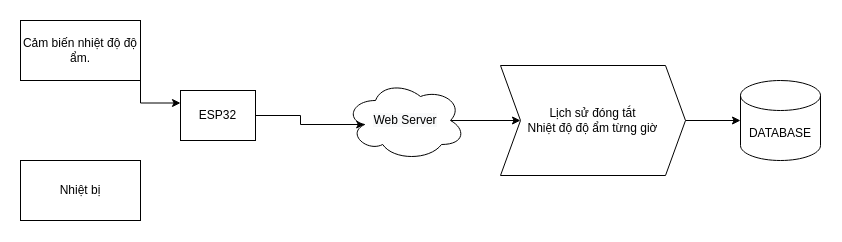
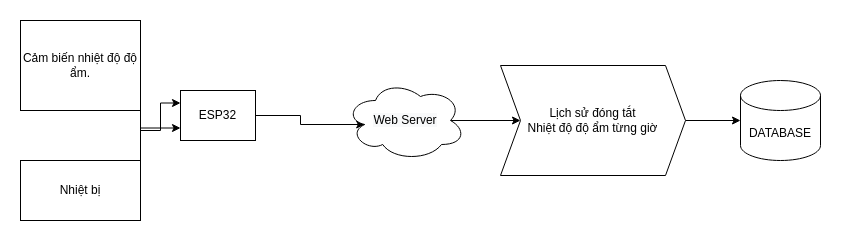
- <mxCell id="5" value="Cảm biến nhiệt độ độ ẩm." style="rounded=0;whiteSpace=wrap;html=1;" vertex="1" parent="1"><mxGeometry x="20" y="20" width="120" height="60" as="geometry" /></mxCell>
+ <mxCell id="5" value="Cảm biến nhiệt độ độ ẩm." style="rounded=0;whiteSpace=wrap;html=1;" vertex="1" parent="1"><mxGeometry x="20" y="20" width="120" height="90" as="geometry" /></mxCell>
+ <mxCell id="6" style="edgeStyle=orthogonalEdgeStyle;rounded=0;orthogonalLoop=1;jettySize=auto;html=1;exitX=1;exitY=0;exitDx=0;exitDy=0;entryX=0;entryY=0.75;entryDx=0;entryDy=0;" edge="1" parent="1" source="7" target="3"><mxGeometry relative="1" as="geometry" /></mxCell>
